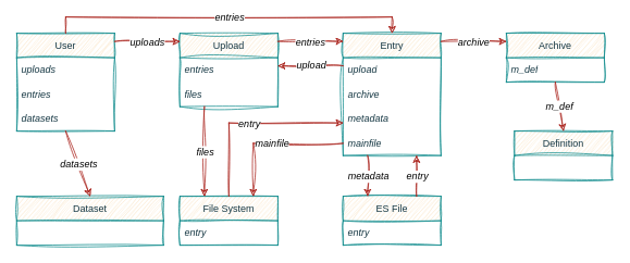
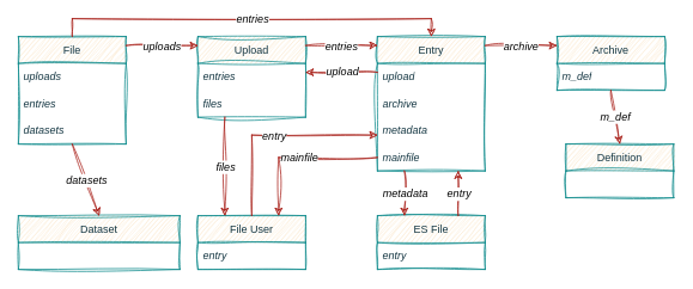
- <mxCell id="14" value="User" style="swimlane;fontStyle=0;childLayout=stackLayout;horizontal=1;startSize=30;horizontalStack=0;resizeParent=1;resizeParentMax=0;resizeLast=0;collapsible=1;marginBottom=0;whiteSpace=wrap;html=1;rounded=0;sketch=1;curveFitting=1;jiggle=2;labelBackgroundColor=none;fillColor=#FAE5C7;strokeColor=#0F8B8D;fontColor=#143642;" parent="1" vertex="1"><mxGeometry x="20" y="40" width="120" height="120" as="geometry" /></mxCell>
+ <mxCell id="14" value="File" style="swimlane;fontStyle=0;childLayout=stackLayout;horizontal=1;startSize=30;horizontalStack=0;resizeParent=1;resizeParentMax=0;resizeLast=0;collapsible=1;marginBottom=0;whiteSpace=wrap;html=1;rounded=0;sketch=1;curveFitting=1;jiggle=2;labelBackgroundColor=none;fillColor=#FAE5C7;strokeColor=#0F8B8D;fontColor=#143642;" parent="1" vertex="1"><mxGeometry x="20" y="40" width="120" height="120" as="geometry" /></mxCell>
- <mxCell id="35" value="File System" style="swimlane;fontStyle=0;childLayout=stackLayout;horizontal=1;startSize=30;horizontalStack=0;resizeParent=1;resizeParentMax=0;resizeLast=0;collapsible=1;marginBottom=0;whiteSpace=wrap;html=1;align=center;verticalAlign=middle;spacingLeft=4;spacingRight=4;fontFamily=Helvetica;fontSize=12;fontColor=#143642;fillColor=#FAE5C7;rounded=0;sketch=1;curveFitting=1;jiggle=2;labelBackgroundColor=none;strokeColor=#0F8B8D;" parent="1" vertex="1"><mxGeometry x="220" y="240" width="120" height="60" as="geometry" /></mxCell>
+ <mxCell id="35" value="File User" style="swimlane;fontStyle=0;childLayout=stackLayout;horizontal=1;startSize=30;horizontalStack=0;resizeParent=1;resizeParentMax=0;resizeLast=0;collapsible=1;marginBottom=0;whiteSpace=wrap;html=1;align=center;verticalAlign=middle;spacingLeft=4;spacingRight=4;fontFamily=Helvetica;fontSize=12;fontColor=#143642;fillColor=#FAE5C7;rounded=0;sketch=1;curveFitting=1;jiggle=2;labelBackgroundColor=none;strokeColor=#0F8B8D;" parent="1" vertex="1"><mxGeometry x="220" y="240" width="120" height="60" as="geometry" /></mxCell>
